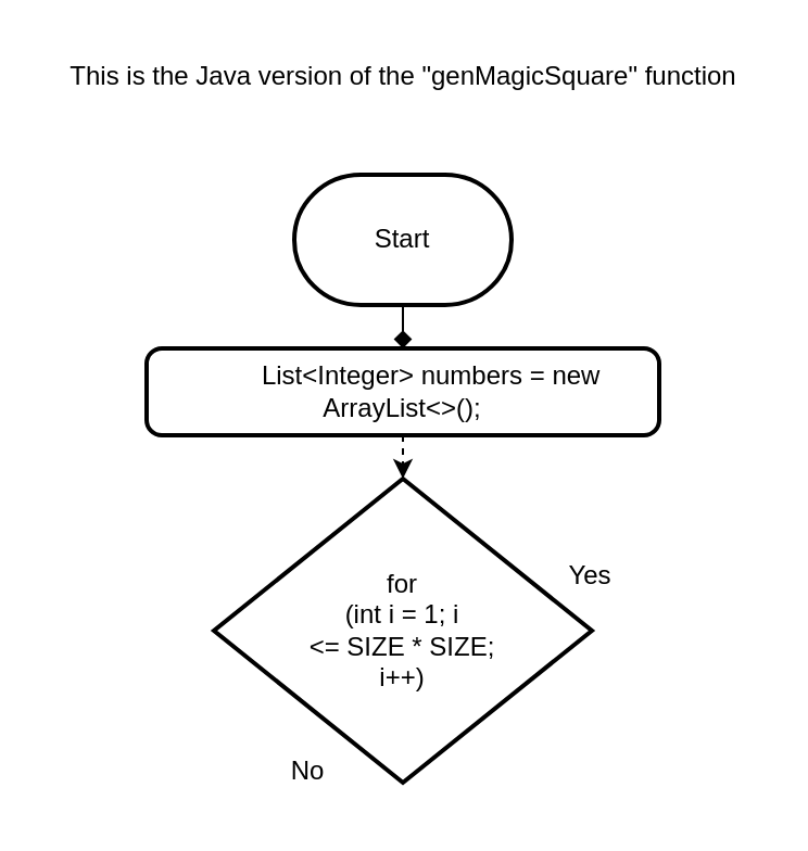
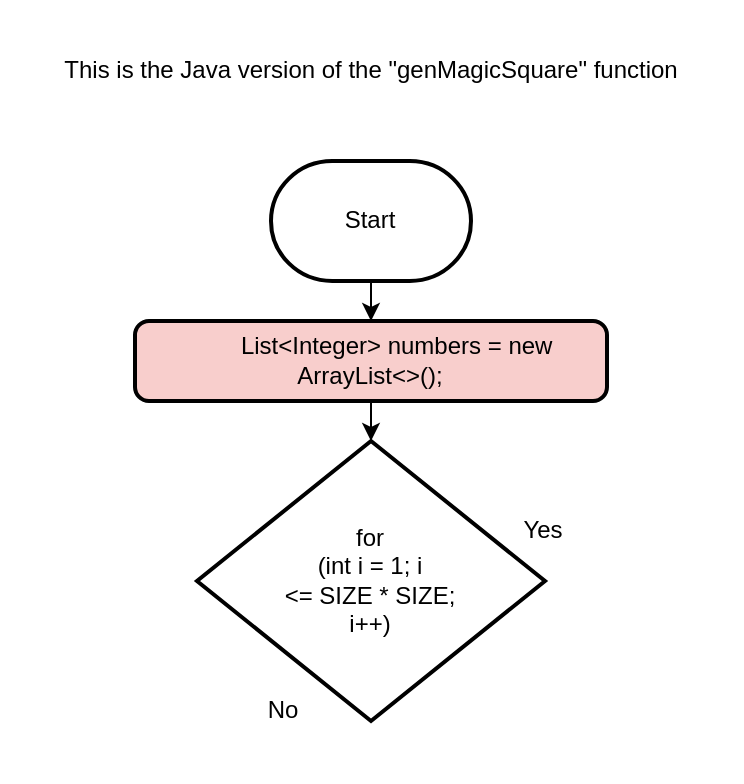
- <mxCell id="3" style="edgeStyle=none;html=1;endArrow=diamond;" edge="1" parent="1" source="4" target="6"><mxGeometry relative="1" as="geometry" /></mxCell>
+ <mxCell id="3" style="edgeStyle=none;html=1;" edge="1" parent="1" source="4" target="6"><mxGeometry relative="1" as="geometry" /></mxCell>
- <mxCell id="6" value="&lt;div&gt;&amp;nbsp; &amp;nbsp; &amp;nbsp; &amp;nbsp; List&amp;lt;Integer&amp;gt; numbers = new ArrayList&amp;lt;&amp;gt;();&lt;/div&gt;" style="rounded=1;whiteSpace=wrap;html=1;absoluteArcSize=1;arcSize=14;strokeWidth=2;align=center;" vertex="1" parent="1"><mxGeometry x="67" y="160" width="236" height="40" as="geometry" /></mxCell>
+ <mxCell id="6" value="&lt;div&gt;&amp;nbsp; &amp;nbsp; &amp;nbsp; &amp;nbsp; List&amp;lt;Integer&amp;gt; numbers = new ArrayList&amp;lt;&amp;gt;();&lt;/div&gt;" style="rounded=1;whiteSpace=wrap;html=1;absoluteArcSize=1;arcSize=14;strokeWidth=2;align=center;fillColor=#f8cecc;" vertex="1" parent="1"><mxGeometry x="67" y="160" width="236" height="40" as="geometry" /></mxCell>
- <mxCell id="5" style="edgeStyle=none;html=1;dashed=1;" edge="1" parent="1" source="6" target="7"><mxGeometry relative="1" as="geometry" /></mxCell>
+ <mxCell id="5" style="edgeStyle=none;html=1;" edge="1" parent="1" source="6" target="7"><mxGeometry relative="1" as="geometry" /></mxCell>
